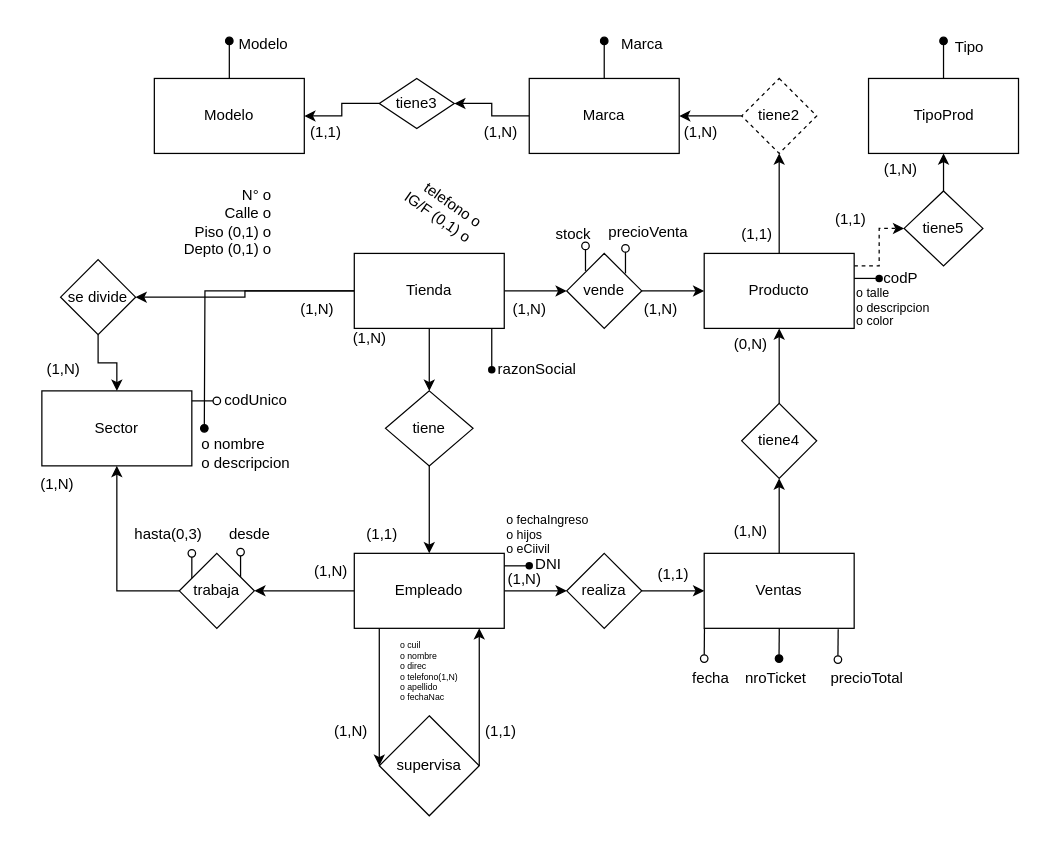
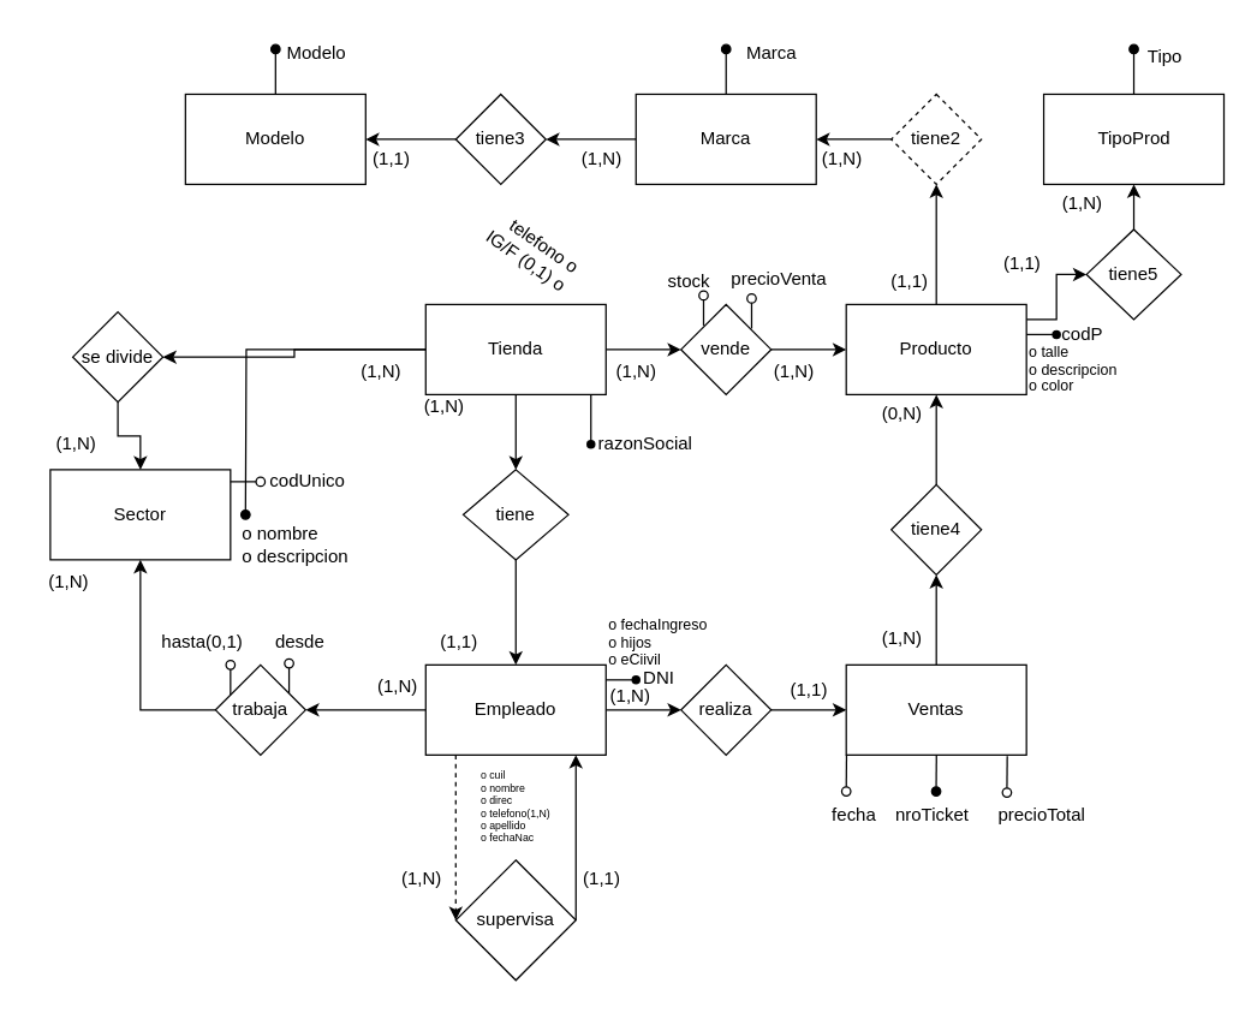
- <mxCell id="36" value="tiene3" style="rhombus;whiteSpace=wrap;html=1;rounded=0;" vertex="1" parent="1"><mxGeometry x="303" y="62" width="60" height="40" as="geometry" /></mxCell>
+ <mxCell id="36" value="tiene3" style="rhombus;whiteSpace=wrap;html=1;rounded=0;" vertex="1" parent="1"><mxGeometry x="303" y="62" width="60" height="60" as="geometry" /></mxCell>
- <mxCell id="44" value="N° o&lt;div&gt;Calle o&lt;/div&gt;&lt;div&gt;Piso (0,1) o&lt;/div&gt;&lt;div&gt;Depto (0,1) o&lt;/div&gt;" style="text;html=1;align=right;verticalAlign=middle;resizable=0;points=[];autosize=1;strokeColor=none;fillColor=none;" vertex="1" parent="1"><mxGeometry x="128" y="142" width="90" height="70" as="geometry" /></mxCell>
- <mxCell id="24" value="" style="edgeStyle=orthogonalEdgeStyle;rounded=0;orthogonalLoop=1;jettySize=auto;html=1;dashed=1;" edge="1" parent="1" source="25" target="60"><mxGeometry relative="1" as="geometry"><Array as="points"><mxPoint x="703" y="212" /><mxPoint x="703" y="182" /></Array></mxGeometry></mxCell>
+ <mxCell id="24" value="" style="edgeStyle=orthogonalEdgeStyle;rounded=0;orthogonalLoop=1;jettySize=auto;html=1;" edge="1" parent="1" source="25" target="60"><mxGeometry relative="1" as="geometry"><Array as="points"><mxPoint x="703" y="212" /><mxPoint x="703" y="182" /></Array></mxGeometry></mxCell>
- <mxCell id="58" value="hasta(0,3)" style="text;html=1;align=center;verticalAlign=middle;resizable=0;points=[];autosize=1;strokeColor=none;fillColor=none;" vertex="1" parent="1"><mxGeometry x="94" y="412" width="80" height="30" as="geometry" /></mxCell>
+ <mxCell id="58" value="hasta(0,1)" style="text;html=1;align=center;verticalAlign=middle;resizable=0;points=[];autosize=1;strokeColor=none;fillColor=none;" vertex="1" parent="1"><mxGeometry x="94" y="412" width="80" height="30" as="geometry" /></mxCell>
- <mxCell id="3" value="" style="edgeStyle=orthogonalEdgeStyle;rounded=0;orthogonalLoop=1;jettySize=auto;html=1;" edge="1" parent="1" source="5" target="26"><mxGeometry relative="1" as="geometry"><Array as="points"><mxPoint x="303" y="532" /><mxPoint x="303" y="532" /></Array></mxGeometry></mxCell>
+ <mxCell id="3" value="" style="edgeStyle=orthogonalEdgeStyle;rounded=0;orthogonalLoop=1;jettySize=auto;html=1;dashed=1;" edge="1" parent="1" source="5" target="26"><mxGeometry relative="1" as="geometry"><Array as="points"><mxPoint x="303" y="532" /><mxPoint x="303" y="532" /></Array></mxGeometry></mxCell>
